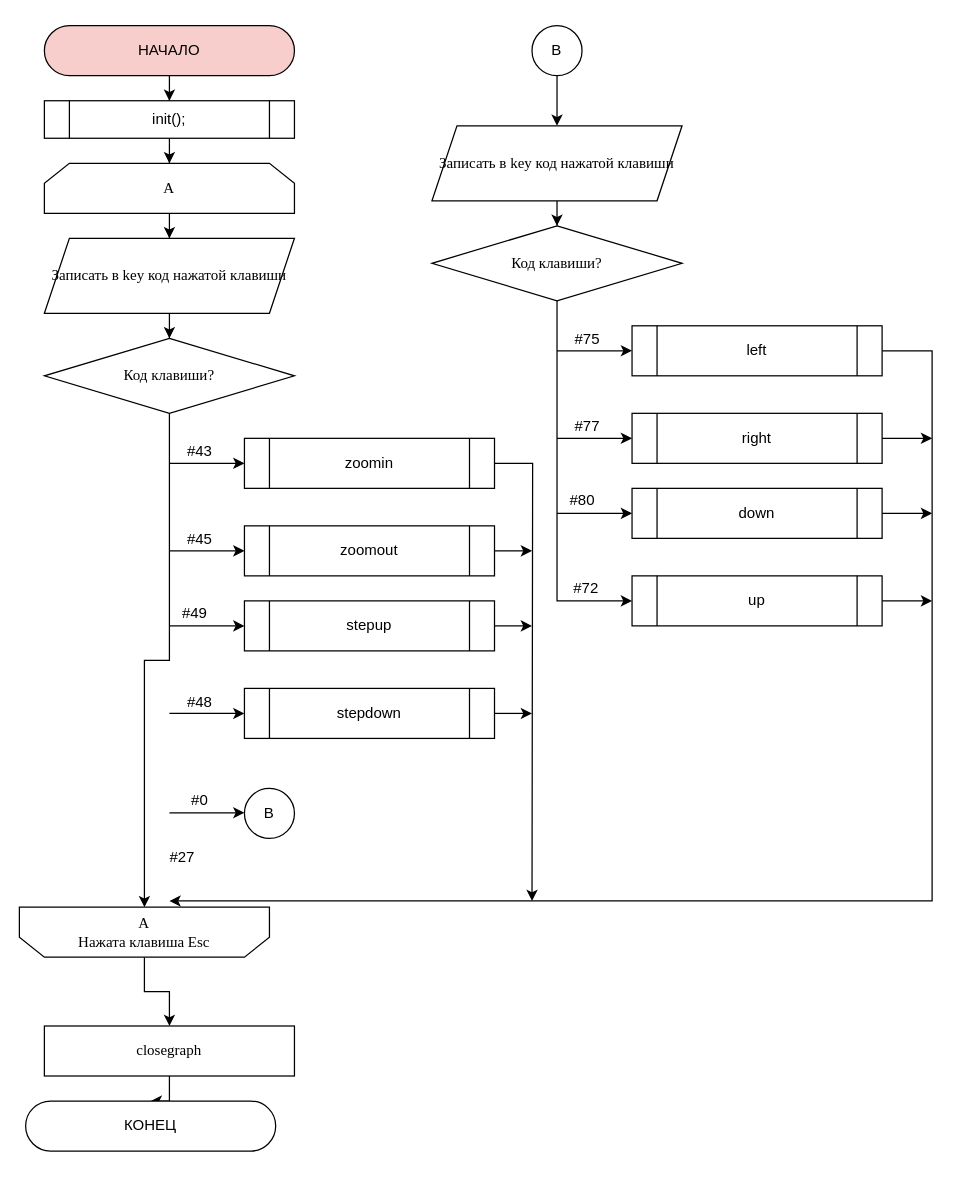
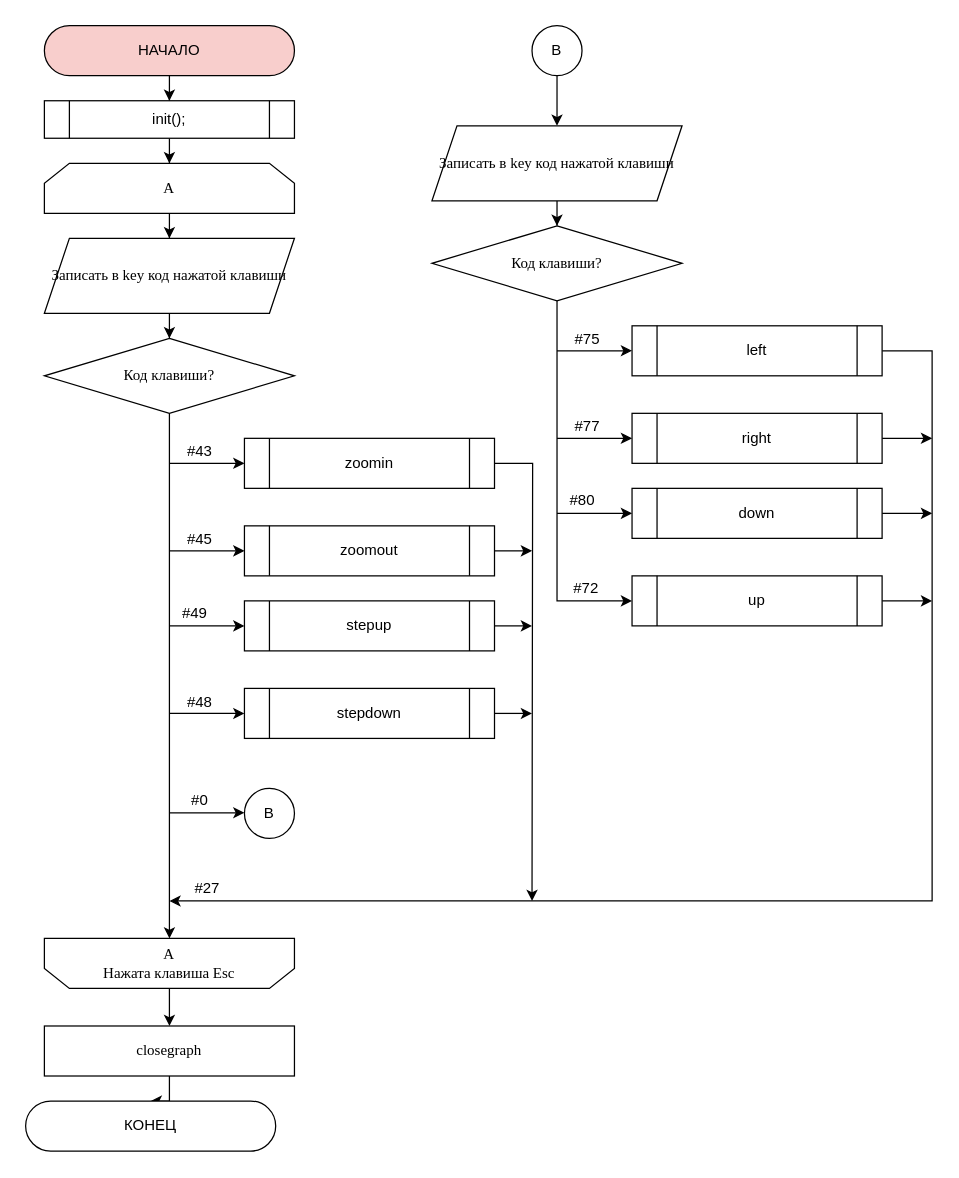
- <mxCell id="13" value="A&lt;br&gt;Нажата клавиша Esc" style="shape=loopLimit;whiteSpace=wrap;html=1;rounded=0;shadow=0;strokeWidth=1;fillColor=#ffffff;fontFamily=Times New Roman;fontSize=12;direction=west;" vertex="1" parent="1"><mxGeometry x="15" y="725" width="200" height="40" as="geometry" /></mxCell>
+ <mxCell id="13" value="A&lt;br&gt;Нажата клавиша Esc" style="shape=loopLimit;whiteSpace=wrap;html=1;rounded=0;shadow=0;strokeWidth=1;fillColor=#ffffff;fontFamily=Times New Roman;fontSize=12;direction=west;" vertex="1" parent="1"><mxGeometry x="35" y="750" width="200" height="40" as="geometry" /></mxCell>
